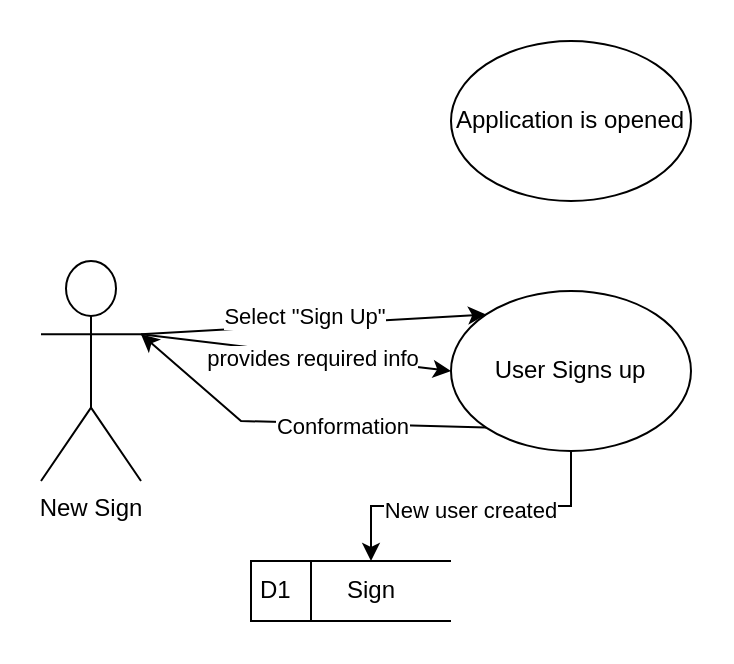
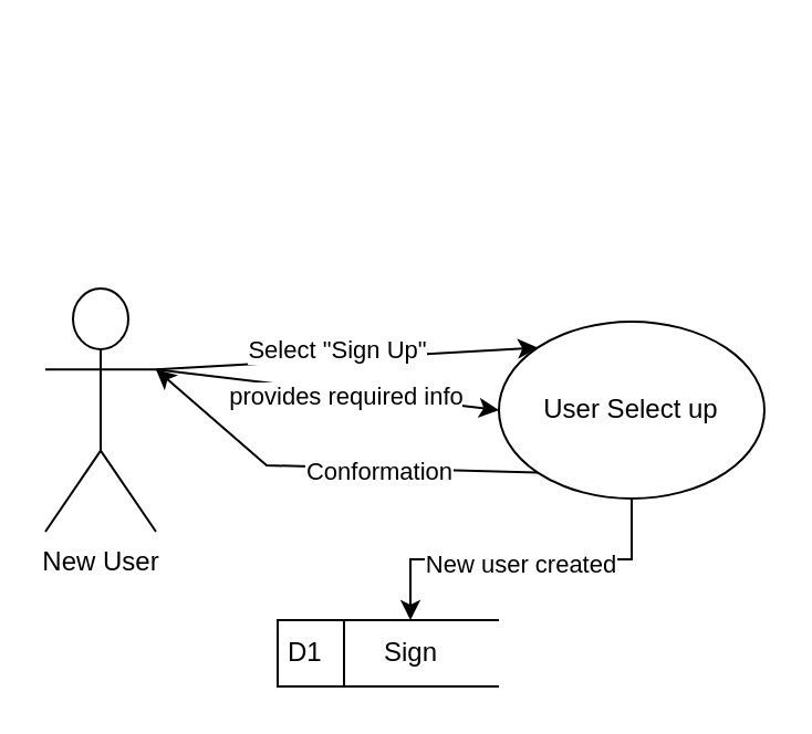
- <mxCell id="7" value="Application is opened" style="ellipse;whiteSpace=wrap;html=1;" vertex="1" parent="1"><mxGeometry x="225" y="20" width="120" height="80" as="geometry" /></mxCell>
- <mxCell id="10" value="User Signs up" style="ellipse;whiteSpace=wrap;html=1;" vertex="1" parent="1"><mxGeometry x="225" y="145" width="120" height="80" as="geometry" /></mxCell>
+ <mxCell id="10" value="User Select up" style="ellipse;whiteSpace=wrap;html=1;" vertex="1" parent="1"><mxGeometry x="225" y="145" width="120" height="80" as="geometry" /></mxCell>
- <mxCell id="6" value="New Sign" style="shape=umlActor;verticalLabelPosition=bottom;verticalAlign=top;html=1;outlineConnect=0;movable=1;resizable=1;rotatable=1;deletable=1;editable=1;locked=0;connectable=1;" vertex="1" parent="1"><mxGeometry x="20" y="130" width="50" height="110" as="geometry" /></mxCell>
+ <mxCell id="6" value="New User" style="shape=umlActor;verticalLabelPosition=bottom;verticalAlign=top;html=1;outlineConnect=0;movable=1;resizable=1;rotatable=1;deletable=1;editable=1;locked=0;connectable=1;" vertex="1" parent="1"><mxGeometry x="20" y="130" width="50" height="110" as="geometry" /></mxCell>
